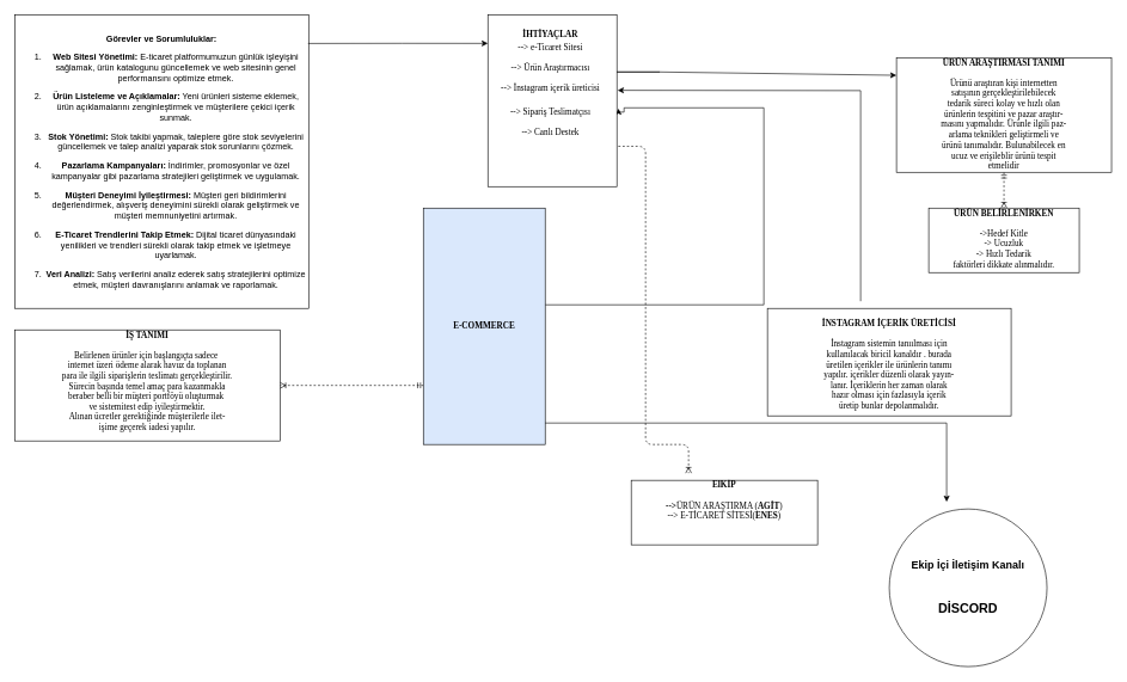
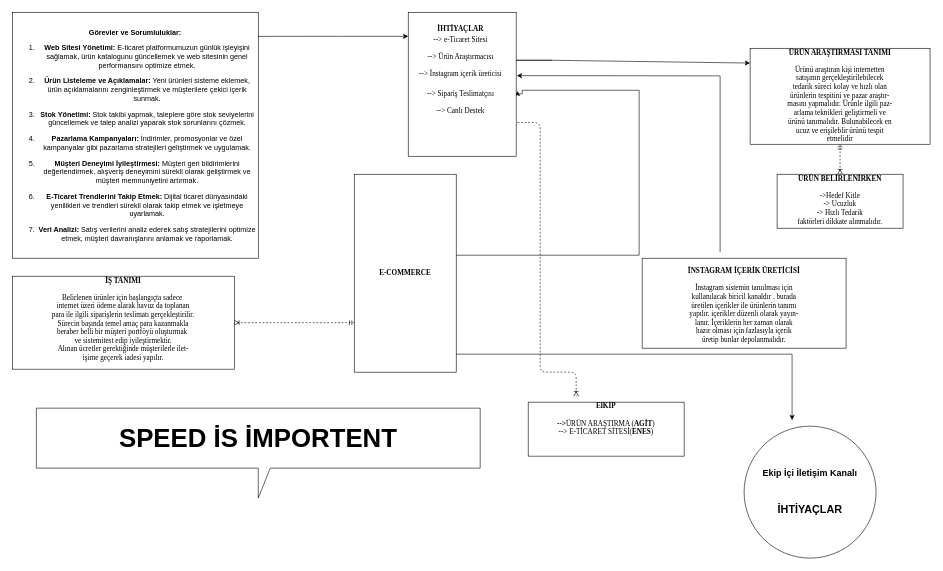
- <mxCell id="9" value="&lt;div align=&quot;center&quot;&gt;&lt;br&gt;&lt;/div&gt;&lt;div align=&quot;center&quot;&gt;&lt;br&gt;&lt;/div&gt;&lt;div align=&quot;center&quot;&gt;&lt;br&gt;&lt;/div&gt;&lt;div align=&quot;center&quot;&gt;&lt;br&gt;&lt;/div&gt;&lt;div align=&quot;center&quot;&gt;&lt;br&gt;&lt;/div&gt;&lt;div align=&quot;center&quot;&gt;&lt;br&gt;&lt;/div&gt;&lt;div align=&quot;center&quot;&gt;&lt;br&gt;&lt;/div&gt;&lt;div align=&quot;center&quot;&gt;&lt;br&gt;&lt;/div&gt;&lt;div align=&quot;center&quot;&gt;&lt;br&gt;&lt;/div&gt;&lt;div align=&quot;center&quot;&gt;&lt;br&gt;&lt;/div&gt;&lt;div align=&quot;center&quot;&gt;&lt;br&gt;&lt;/div&gt;&lt;div align=&quot;center&quot;&gt;&lt;b&gt;E-COMMERCE &lt;/b&gt;&lt;br&gt;&lt;/div&gt;&lt;table align=&quot;center&quot; style=&quot;width: 100% ; font-size: 1em&quot; cellpadding=&quot;2&quot; cellspacing=&quot;0&quot;&gt;&lt;tbody&gt;&lt;tr&gt;&lt;td&gt;&lt;br&gt;&lt;/td&gt;&lt;td&gt;&lt;br&gt;&lt;/td&gt;&lt;/tr&gt;&lt;tr&gt;&lt;td&gt;&lt;br&gt;&lt;/td&gt;&lt;td&gt;&lt;br&gt;&lt;/td&gt;&lt;/tr&gt;&lt;tr&gt;&lt;td&gt;&lt;br&gt;&lt;/td&gt;&lt;td&gt;&lt;br&gt;&lt;/td&gt;&lt;/tr&gt;&lt;tr&gt;&lt;td&gt;&lt;br&gt;&lt;/td&gt;&lt;td&gt;&lt;br&gt;&lt;/td&gt;&lt;/tr&gt;&lt;tr&gt;&lt;td&gt;&lt;br&gt;&lt;/td&gt;&lt;td&gt;&lt;br&gt;&lt;/td&gt;&lt;/tr&gt;&lt;tr&gt;&lt;td&gt;&lt;br&gt;&lt;/td&gt;&lt;td&gt;&lt;br&gt;&lt;/td&gt;&lt;/tr&gt;&lt;tr&gt;&lt;td&gt;&lt;br&gt;&lt;/td&gt;&lt;td&gt;&lt;br&gt;&lt;/td&gt;&lt;/tr&gt;&lt;tr&gt;&lt;td&gt;&lt;br&gt;&lt;/td&gt;&lt;td&gt;&lt;br&gt;&lt;/td&gt;&lt;/tr&gt;&lt;tr&gt;&lt;td&gt;&lt;br&gt;&lt;/td&gt;&lt;td&gt;&lt;br&gt;&lt;/td&gt;&lt;/tr&gt;&lt;tr&gt;&lt;td&gt;&lt;br&gt;&lt;/td&gt;&lt;td&gt;&lt;br&gt;&lt;/td&gt;&lt;/tr&gt;&lt;tr&gt;&lt;td&gt;&lt;br&gt;&lt;/td&gt;&lt;td&gt;&lt;br&gt;&lt;/td&gt;&lt;/tr&gt;&lt;tr&gt;&lt;td&gt;&lt;br&gt;&lt;/td&gt;&lt;td&gt;&lt;br&gt;&lt;/td&gt;&lt;/tr&gt;&lt;tr&gt;&lt;td&gt;&lt;br&gt;&lt;/td&gt;&lt;td&gt;&lt;br&gt;&lt;/td&gt;&lt;/tr&gt;&lt;tr&gt;&lt;td&gt;&lt;br&gt;&lt;/td&gt;&lt;td&gt;&lt;br&gt;&lt;/td&gt;&lt;/tr&gt;&lt;tr&gt;&lt;td&gt;&lt;br&gt;&lt;/td&gt;&lt;td&gt;&lt;br&gt;&lt;/td&gt;&lt;/tr&gt;&lt;tr&gt;&lt;td&gt;&lt;br&gt;&lt;/td&gt;&lt;td&gt;&lt;br&gt;&lt;/td&gt;&lt;/tr&gt;&lt;tr&gt;&lt;td&gt;&lt;br&gt;&lt;/td&gt;&lt;td&gt;&lt;br&gt;&lt;/td&gt;&lt;/tr&gt;&lt;/tbody&gt;&lt;/table&gt;" style="verticalAlign=top;align=center;overflow=fill;html=1;rounded=0;shadow=0;comic=0;labelBackgroundColor=none;strokeWidth=1;fontFamily=Verdana;fontSize=12;fillColor=#dae8fc;" parent="1" vertex="1"><mxGeometry x="590" y="290" width="170" height="330" as="geometry" /></mxCell>
+ <mxCell id="9" value="&lt;div align=&quot;center&quot;&gt;&lt;br&gt;&lt;/div&gt;&lt;div align=&quot;center&quot;&gt;&lt;br&gt;&lt;/div&gt;&lt;div align=&quot;center&quot;&gt;&lt;br&gt;&lt;/div&gt;&lt;div align=&quot;center&quot;&gt;&lt;br&gt;&lt;/div&gt;&lt;div align=&quot;center&quot;&gt;&lt;br&gt;&lt;/div&gt;&lt;div align=&quot;center&quot;&gt;&lt;br&gt;&lt;/div&gt;&lt;div align=&quot;center&quot;&gt;&lt;br&gt;&lt;/div&gt;&lt;div align=&quot;center&quot;&gt;&lt;br&gt;&lt;/div&gt;&lt;div align=&quot;center&quot;&gt;&lt;br&gt;&lt;/div&gt;&lt;div align=&quot;center&quot;&gt;&lt;br&gt;&lt;/div&gt;&lt;div align=&quot;center&quot;&gt;&lt;br&gt;&lt;/div&gt;&lt;div align=&quot;center&quot;&gt;&lt;b&gt;E-COMMERCE &lt;/b&gt;&lt;br&gt;&lt;/div&gt;&lt;table align=&quot;center&quot; style=&quot;width: 100% ; font-size: 1em&quot; cellpadding=&quot;2&quot; cellspacing=&quot;0&quot;&gt;&lt;tbody&gt;&lt;tr&gt;&lt;td&gt;&lt;br&gt;&lt;/td&gt;&lt;td&gt;&lt;br&gt;&lt;/td&gt;&lt;/tr&gt;&lt;tr&gt;&lt;td&gt;&lt;br&gt;&lt;/td&gt;&lt;td&gt;&lt;br&gt;&lt;/td&gt;&lt;/tr&gt;&lt;tr&gt;&lt;td&gt;&lt;br&gt;&lt;/td&gt;&lt;td&gt;&lt;br&gt;&lt;/td&gt;&lt;/tr&gt;&lt;tr&gt;&lt;td&gt;&lt;br&gt;&lt;/td&gt;&lt;td&gt;&lt;br&gt;&lt;/td&gt;&lt;/tr&gt;&lt;tr&gt;&lt;td&gt;&lt;br&gt;&lt;/td&gt;&lt;td&gt;&lt;br&gt;&lt;/td&gt;&lt;/tr&gt;&lt;tr&gt;&lt;td&gt;&lt;br&gt;&lt;/td&gt;&lt;td&gt;&lt;br&gt;&lt;/td&gt;&lt;/tr&gt;&lt;tr&gt;&lt;td&gt;&lt;br&gt;&lt;/td&gt;&lt;td&gt;&lt;br&gt;&lt;/td&gt;&lt;/tr&gt;&lt;tr&gt;&lt;td&gt;&lt;br&gt;&lt;/td&gt;&lt;td&gt;&lt;br&gt;&lt;/td&gt;&lt;/tr&gt;&lt;tr&gt;&lt;td&gt;&lt;br&gt;&lt;/td&gt;&lt;td&gt;&lt;br&gt;&lt;/td&gt;&lt;/tr&gt;&lt;tr&gt;&lt;td&gt;&lt;br&gt;&lt;/td&gt;&lt;td&gt;&lt;br&gt;&lt;/td&gt;&lt;/tr&gt;&lt;tr&gt;&lt;td&gt;&lt;br&gt;&lt;/td&gt;&lt;td&gt;&lt;br&gt;&lt;/td&gt;&lt;/tr&gt;&lt;tr&gt;&lt;td&gt;&lt;br&gt;&lt;/td&gt;&lt;td&gt;&lt;br&gt;&lt;/td&gt;&lt;/tr&gt;&lt;tr&gt;&lt;td&gt;&lt;br&gt;&lt;/td&gt;&lt;td&gt;&lt;br&gt;&lt;/td&gt;&lt;/tr&gt;&lt;tr&gt;&lt;td&gt;&lt;br&gt;&lt;/td&gt;&lt;td&gt;&lt;br&gt;&lt;/td&gt;&lt;/tr&gt;&lt;tr&gt;&lt;td&gt;&lt;br&gt;&lt;/td&gt;&lt;td&gt;&lt;br&gt;&lt;/td&gt;&lt;/tr&gt;&lt;tr&gt;&lt;td&gt;&lt;br&gt;&lt;/td&gt;&lt;td&gt;&lt;br&gt;&lt;/td&gt;&lt;/tr&gt;&lt;tr&gt;&lt;td&gt;&lt;br&gt;&lt;/td&gt;&lt;td&gt;&lt;br&gt;&lt;/td&gt;&lt;/tr&gt;&lt;/tbody&gt;&lt;/table&gt;" style="verticalAlign=top;align=center;overflow=fill;html=1;rounded=0;shadow=0;comic=0;labelBackgroundColor=none;strokeWidth=1;fontFamily=Verdana;fontSize=12" parent="1" vertex="1"><mxGeometry x="590" y="290" width="170" height="330" as="geometry" /></mxCell>
+ <mxCell id="17" value="&lt;font style=&quot;font-size: 43px;&quot;&gt;&lt;b&gt;SPEED İS İMPORTENT&lt;br&gt;&lt;/b&gt;&lt;/font&gt;" style="shape=callout;whiteSpace=wrap;html=1;perimeter=calloutPerimeter;size=50;position=0.5;" parent="1" vertex="1"><mxGeometry x="60" y="680" width="740" height="150" as="geometry" /></mxCell>
- <mxCell id="19" value="&lt;div&gt;&lt;b&gt;&lt;font style=&quot;font-size: 15px;&quot;&gt;Ekip İçi İletişim Kanalı &lt;/font&gt;&lt;br&gt;&lt;/b&gt;&lt;/div&gt;&lt;div&gt;&lt;b&gt;&lt;br&gt;&lt;/b&gt;&lt;/div&gt;&lt;div&gt;&lt;b&gt;&lt;br&gt;&lt;/b&gt;&lt;/div&gt;&lt;div&gt;&lt;b&gt;&lt;br&gt;&lt;/b&gt;&lt;/div&gt;&lt;div style=&quot;font-size: 18px;&quot;&gt;&lt;b&gt;&lt;font style=&quot;font-size: 18px;&quot;&gt;DİSCORD&lt;br&gt;&lt;/font&gt;&lt;/b&gt;&lt;/div&gt;" style="ellipse;whiteSpace=wrap;html=1;aspect=fixed;" vertex="1" parent="1"><mxGeometry x="1240" y="710" width="220" height="220" as="geometry" /></mxCell>
+ <mxCell id="19" value="&lt;div&gt;&lt;b&gt;&lt;font style=&quot;font-size: 15px;&quot;&gt;Ekip İçi İletişim Kanalı &lt;/font&gt;&lt;br&gt;&lt;/b&gt;&lt;/div&gt;&lt;div&gt;&lt;b&gt;&lt;br&gt;&lt;/b&gt;&lt;/div&gt;&lt;div&gt;&lt;b&gt;&lt;br&gt;&lt;/b&gt;&lt;/div&gt;&lt;div&gt;&lt;b&gt;&lt;br&gt;&lt;/b&gt;&lt;/div&gt;&lt;div style=&quot;font-size: 18px;&quot;&gt;&lt;b&gt;&lt;font style=&quot;font-size: 18px;&quot;&gt;İHTİYAÇLAR&lt;br&gt;&lt;/font&gt;&lt;/b&gt;&lt;/div&gt;" style="ellipse;whiteSpace=wrap;html=1;aspect=fixed;" vertex="1" parent="1"><mxGeometry x="1240" y="710" width="220" height="220" as="geometry" /></mxCell>
